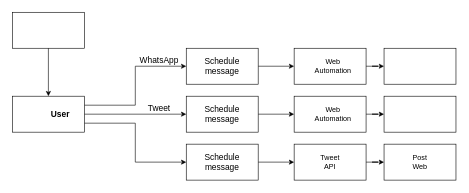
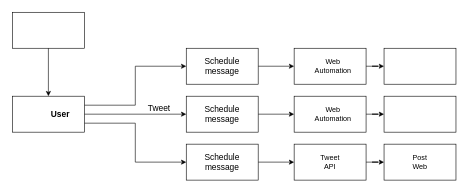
- <mxCell id="31" value="&lt;font style=&quot;font-size: 14px&quot;&gt;WhatsApp&lt;/font&gt;" style="text;html=1;strokeColor=none;fillColor=none;align=center;verticalAlign=middle;whiteSpace=wrap;rounded=0;" parent="1" vertex="1"><mxGeometry x="230" y="90" width="70" height="20" as="geometry" /></mxCell>
